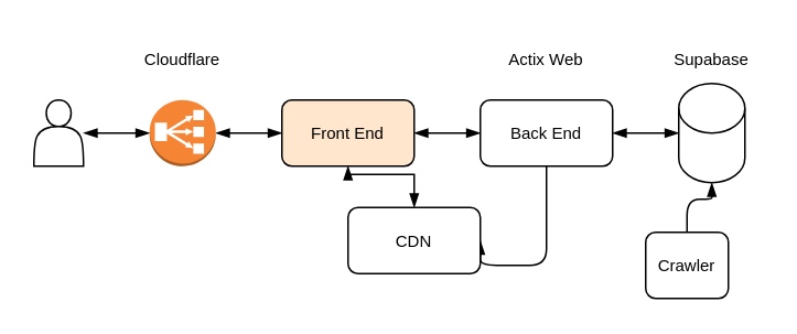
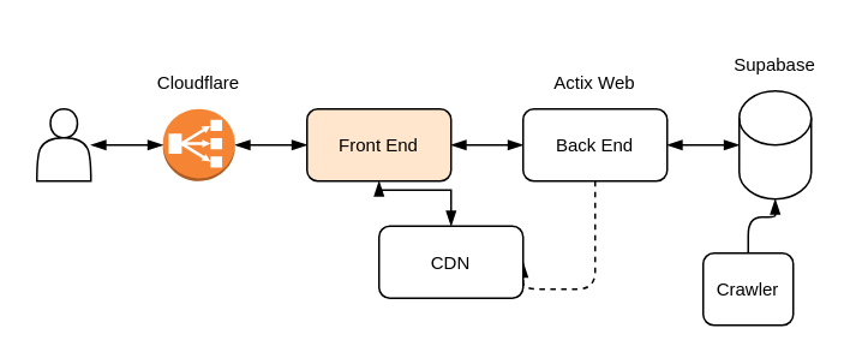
- <mxCell id="8" value="&lt;font style=&quot;font-size: 10px;&quot;&gt;Cloudflare&lt;/font&gt;" style="text;html=1;align=center;verticalAlign=middle;whiteSpace=wrap;rounded=0;" vertex="1" parent="1"><mxGeometry x="80" y="20" width="60" height="30" as="geometry" /></mxCell>
+ <mxCell id="8" value="&lt;font style=&quot;font-size: 10px;&quot;&gt;Cloudflare&lt;/font&gt;" style="text;html=1;align=center;verticalAlign=middle;whiteSpace=wrap;rounded=0;" vertex="1" parent="1"><mxGeometry x="80" y="30" width="60" height="30" as="geometry" /></mxCell>
- <mxCell id="11" value="&lt;font style=&quot;font-size: 10px;&quot;&gt;Actix Web&lt;/font&gt;" style="text;html=1;align=center;verticalAlign=middle;whiteSpace=wrap;rounded=0;" vertex="1" parent="1"><mxGeometry x="300" y="20" width="60" height="30" as="geometry" /></mxCell>
+ <mxCell id="11" value="&lt;font style=&quot;font-size: 10px;&quot;&gt;Actix Web&lt;/font&gt;" style="text;html=1;align=center;verticalAlign=middle;whiteSpace=wrap;rounded=0;" vertex="1" parent="1"><mxGeometry x="300" y="30" width="60" height="30" as="geometry" /></mxCell>
- <mxCell id="9" style="edgeStyle=orthogonalEdgeStyle;rounded=1;orthogonalLoop=1;jettySize=auto;html=1;entryX=1;entryY=0.5;entryDx=0;entryDy=0;curved=0;endArrow=blockThin;endFill=1;" edge="1" parent="1" source="10" target="18"><mxGeometry relative="1" as="geometry"><Array as="points"><mxPoint x="330" y="160" /></Array></mxGeometry></mxCell>
+ <mxCell id="9" style="edgeStyle=orthogonalEdgeStyle;rounded=1;orthogonalLoop=1;jettySize=auto;html=1;entryX=1;entryY=0.5;entryDx=0;entryDy=0;curved=0;endArrow=blockThin;endFill=1;dashed=1;" edge="1" parent="1" source="10" target="18"><mxGeometry relative="1" as="geometry"><Array as="points"><mxPoint x="330" y="160" /></Array></mxGeometry></mxCell>
